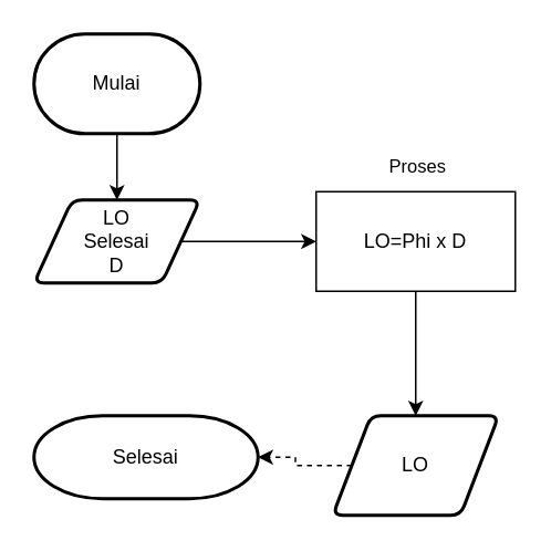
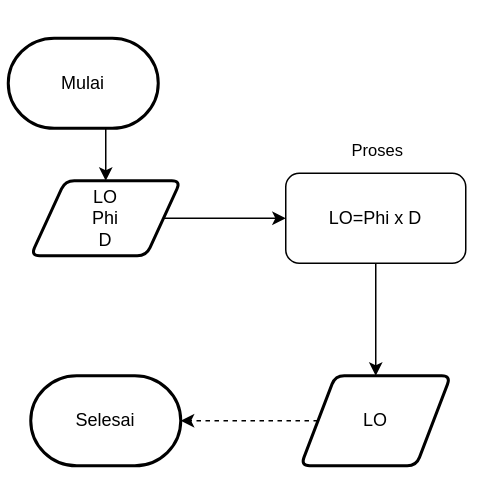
- <mxCell id="3" value="Mulai" style="strokeWidth=2;html=1;shape=mxgraph.flowchart.terminator;whiteSpace=wrap;" vertex="1" parent="1"><mxGeometry x="20" y="20" width="100" height="60" as="geometry" /></mxCell>
+ <mxCell id="3" value="Mulai" style="strokeWidth=2;html=1;shape=mxgraph.flowchart.terminator;whiteSpace=wrap;" vertex="1" parent="1"><mxGeometry x="5" y="25" width="100" height="60" as="geometry" /></mxCell>
- <mxCell id="5" value="&lt;div&gt;LO&lt;/div&gt;&lt;div&gt;Selesai&lt;/div&gt;&lt;div&gt;D&lt;br&gt;&lt;/div&gt;" style="shape=parallelogram;html=1;strokeWidth=2;perimeter=parallelogramPerimeter;whiteSpace=wrap;rounded=1;arcSize=12;size=0.23;" vertex="1" parent="1"><mxGeometry x="20" y="120" width="100" height="50" as="geometry" /></mxCell>
+ <mxCell id="5" value="&lt;div&gt;LO&lt;/div&gt;&lt;div&gt;Phi&lt;/div&gt;&lt;div&gt;D&lt;br&gt;&lt;/div&gt;" style="shape=parallelogram;html=1;strokeWidth=2;perimeter=parallelogramPerimeter;whiteSpace=wrap;rounded=1;arcSize=12;size=0.23;" vertex="1" parent="1"><mxGeometry x="20" y="120" width="100" height="50" as="geometry" /></mxCell>
- <mxCell id="8" value="LO=Phi x D" style="rounded=0;whiteSpace=wrap;html=1;" vertex="1" parent="1"><mxGeometry x="190" y="115" width="120" height="60" as="geometry" /></mxCell>
+ <mxCell id="8" value="LO=Phi x D" style="whiteSpace=wrap;html=1;rounded=1;" vertex="1" parent="1"><mxGeometry x="190" y="115" width="120" height="60" as="geometry" /></mxCell>
- <mxCell id="9" value="Selesai" style="strokeWidth=2;html=1;shape=mxgraph.flowchart.terminator;whiteSpace=wrap;" vertex="1" parent="1"><mxGeometry x="20" y="250" width="135" height="50" as="geometry" /></mxCell>
+ <mxCell id="9" value="Selesai" style="strokeWidth=2;html=1;shape=mxgraph.flowchart.terminator;whiteSpace=wrap;" vertex="1" parent="1"><mxGeometry x="20" y="250" width="100" height="60" as="geometry" /></mxCell>
